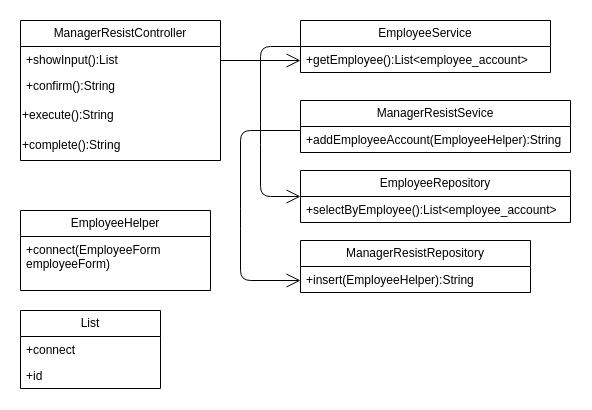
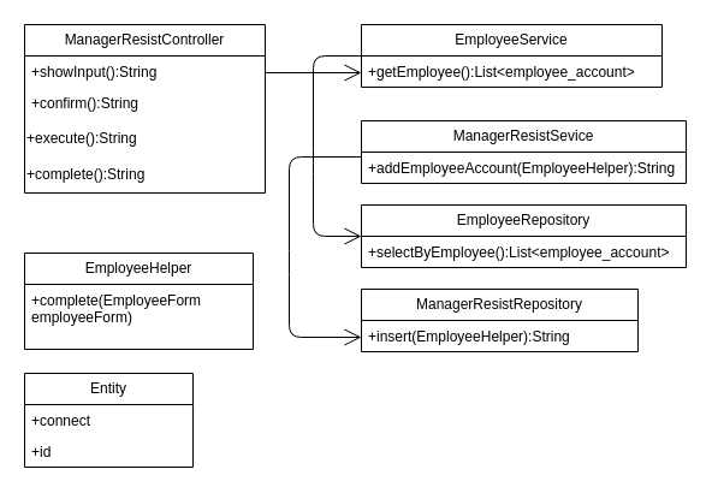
- <mxCell id="3" value="+showInput():List&lt;span style=&quot;white-space: pre;&quot;&gt;&#09;&lt;/span&gt;&lt;div&gt;&lt;br&gt;&lt;/div&gt;" style="text;strokeColor=none;fillColor=none;align=left;verticalAlign=top;spacingLeft=4;spacingRight=4;overflow=hidden;rotatable=0;points=[[0,0.5],[1,0.5]];portConstraint=eastwest;whiteSpace=wrap;html=1;" parent="2" vertex="1"><mxGeometry y="26" width="200" height="26" as="geometry" /></mxCell>
+ <mxCell id="3" value="+showInput():String&lt;span style=&quot;white-space: pre;&quot;&gt;&#09;&lt;/span&gt;&lt;div&gt;&lt;br&gt;&lt;/div&gt;" style="text;strokeColor=none;fillColor=none;align=left;verticalAlign=top;spacingLeft=4;spacingRight=4;overflow=hidden;rotatable=0;points=[[0,0.5],[1,0.5]];portConstraint=eastwest;whiteSpace=wrap;html=1;" parent="2" vertex="1"><mxGeometry y="26" width="200" height="26" as="geometry" /></mxCell>
- <mxCell id="22" value="+connect(EmployeeForm employeeForm)" style="text;strokeColor=none;fillColor=none;align=left;verticalAlign=top;spacingLeft=4;spacingRight=4;overflow=hidden;rotatable=0;points=[[0,0.5],[1,0.5]];portConstraint=eastwest;whiteSpace=wrap;html=1;" parent="21" vertex="1"><mxGeometry y="26" width="190" height="54" as="geometry" /></mxCell>
+ <mxCell id="22" value="+complete(EmployeeForm employeeForm)" style="text;strokeColor=none;fillColor=none;align=left;verticalAlign=top;spacingLeft=4;spacingRight=4;overflow=hidden;rotatable=0;points=[[0,0.5],[1,0.5]];portConstraint=eastwest;whiteSpace=wrap;html=1;" parent="21" vertex="1"><mxGeometry y="26" width="190" height="54" as="geometry" /></mxCell>
- <mxCell id="18" value="List" style="swimlane;fontStyle=0;childLayout=stackLayout;horizontal=1;startSize=26;fillColor=none;horizontalStack=0;resizeParent=1;resizeParentMax=0;resizeLast=0;collapsible=1;marginBottom=0;whiteSpace=wrap;html=1;" parent="1" vertex="1"><mxGeometry x="20" y="310" width="140" height="78" as="geometry" /></mxCell>
+ <mxCell id="18" value="Entity" style="swimlane;fontStyle=0;childLayout=stackLayout;horizontal=1;startSize=26;fillColor=none;horizontalStack=0;resizeParent=1;resizeParentMax=0;resizeLast=0;collapsible=1;marginBottom=0;whiteSpace=wrap;html=1;" parent="1" vertex="1"><mxGeometry x="20" y="310" width="140" height="78" as="geometry" /></mxCell>
